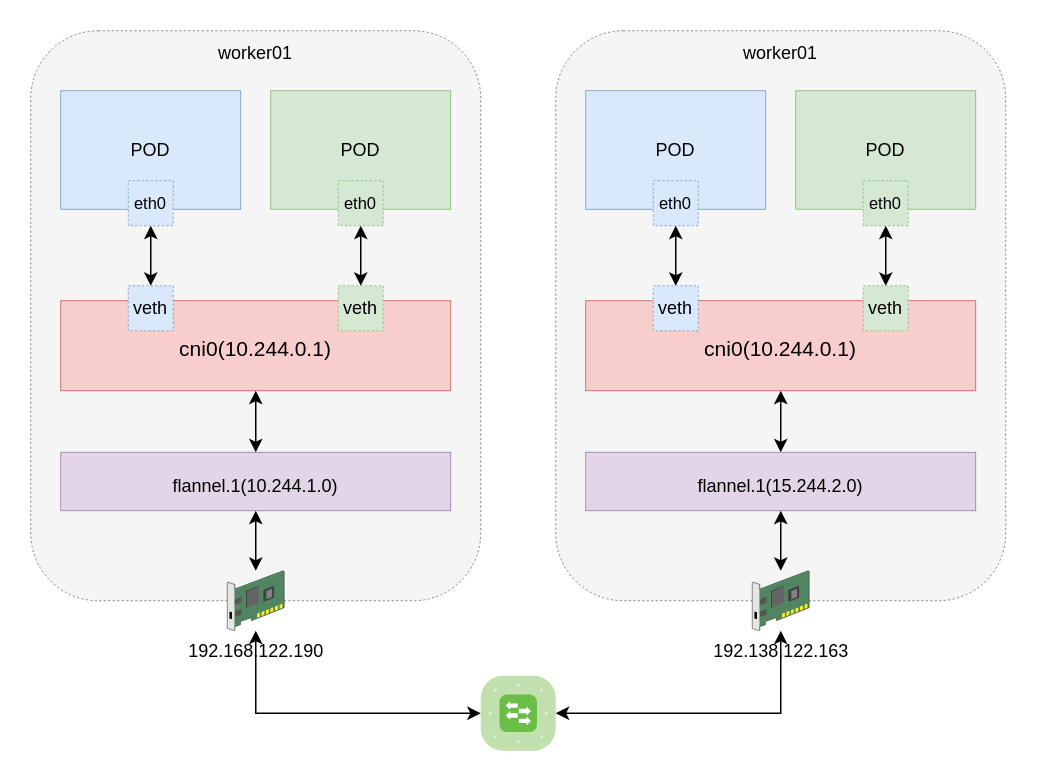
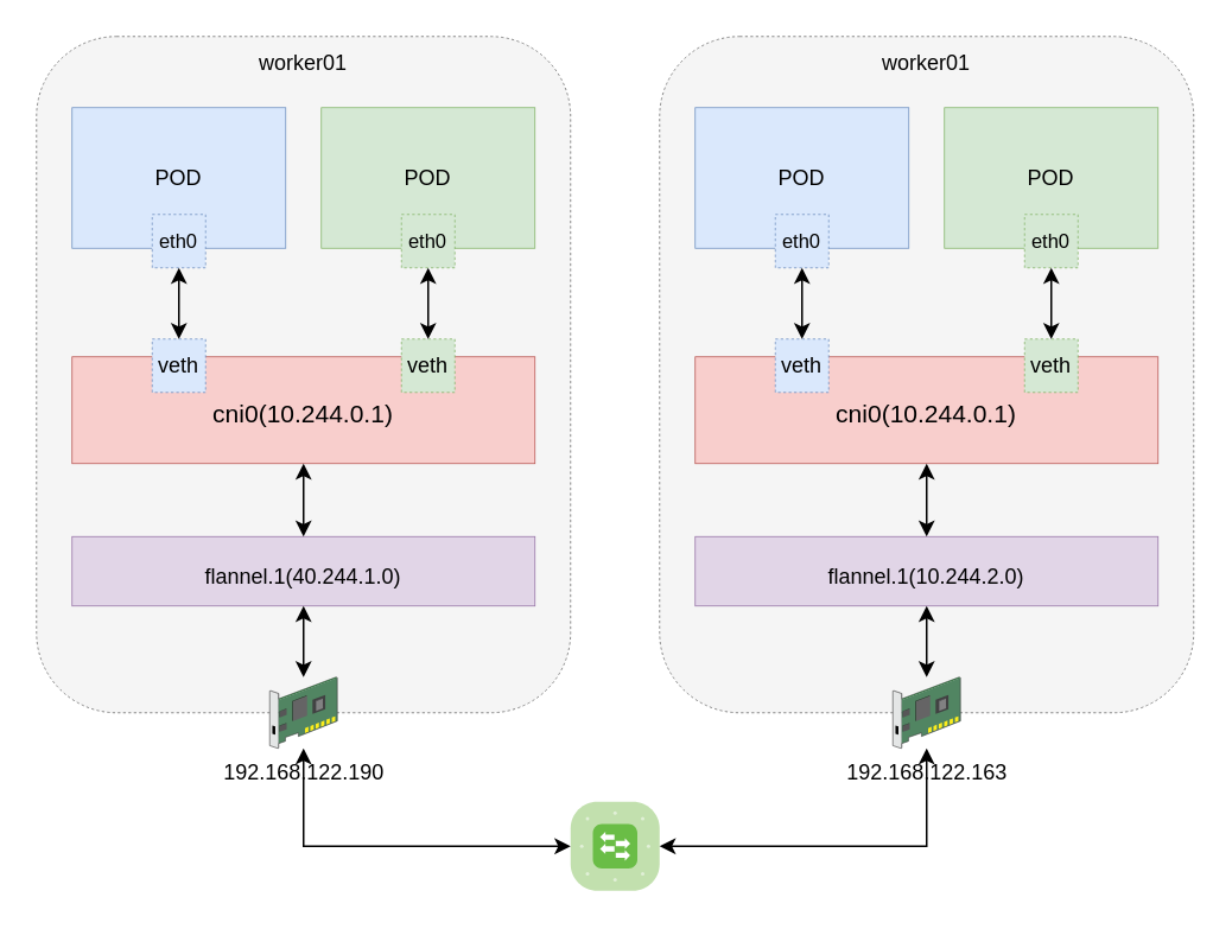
- <mxCell id="15" value="&lt;div&gt;&lt;br&gt;&lt;/div&gt;&lt;div&gt;flannel.1(10.244.1.0)&lt;/div&gt;" style="text;html=1;strokeColor=none;fillColor=none;align=center;verticalAlign=middle;whiteSpace=wrap;rounded=0;" vertex="1" parent="1"><mxGeometry x="140" y="311" width="60" height="10" as="geometry" /></mxCell>
+ <mxCell id="15" value="&lt;div&gt;&lt;br&gt;&lt;/div&gt;&lt;div&gt;flannel.1(40.244.1.0)&lt;/div&gt;" style="text;html=1;strokeColor=none;fillColor=none;align=center;verticalAlign=middle;whiteSpace=wrap;rounded=0;" vertex="1" parent="1"><mxGeometry x="140" y="311" width="60" height="10" as="geometry" /></mxCell>
- <mxCell id="29" value="&lt;div&gt;&lt;br&gt;&lt;/div&gt;&lt;div&gt;flannel.1(15.244.2.0)&lt;/div&gt;" style="text;html=1;strokeColor=none;fillColor=none;align=center;verticalAlign=middle;whiteSpace=wrap;rounded=0;" vertex="1" parent="1"><mxGeometry x="490" y="311" width="60" height="10" as="geometry" /></mxCell>
+ <mxCell id="29" value="&lt;div&gt;&lt;br&gt;&lt;/div&gt;&lt;div&gt;flannel.1(10.244.2.0)&lt;/div&gt;" style="text;html=1;strokeColor=none;fillColor=none;align=center;verticalAlign=middle;whiteSpace=wrap;rounded=0;" vertex="1" parent="1"><mxGeometry x="490" y="311" width="60" height="10" as="geometry" /></mxCell>
- <mxCell id="20" value="192.138.122.163" style="shadow=0;dashed=0;html=1;labelPosition=center;verticalLabelPosition=bottom;verticalAlign=top;align=center;outlineConnect=0;shape=mxgraph.veeam.3d.network_card;" vertex="1" parent="1"><mxGeometry x="501" y="380" width="38" height="40" as="geometry" /></mxCell>
+ <mxCell id="20" value="192.168.122.163" style="shadow=0;dashed=0;html=1;labelPosition=center;verticalLabelPosition=bottom;verticalAlign=top;align=center;outlineConnect=0;shape=mxgraph.veeam.3d.network_card;" vertex="1" parent="1"><mxGeometry x="501" y="380" width="38" height="40" as="geometry" /></mxCell>
